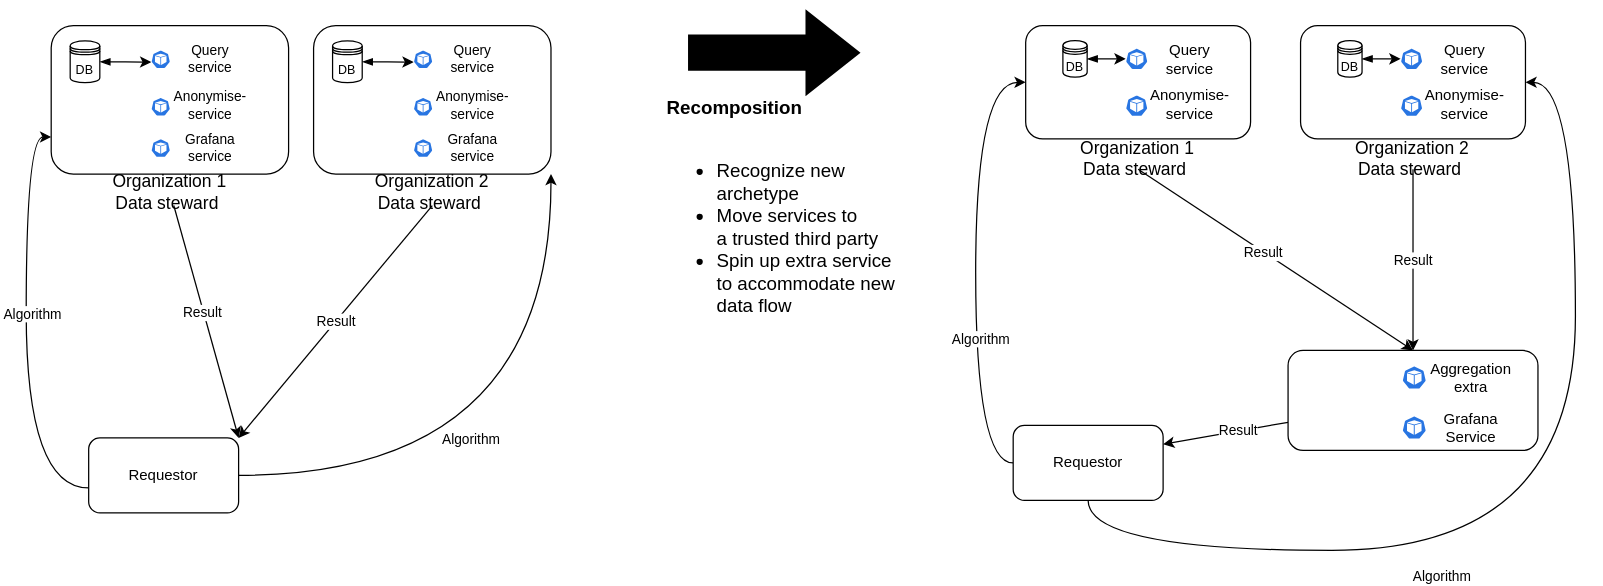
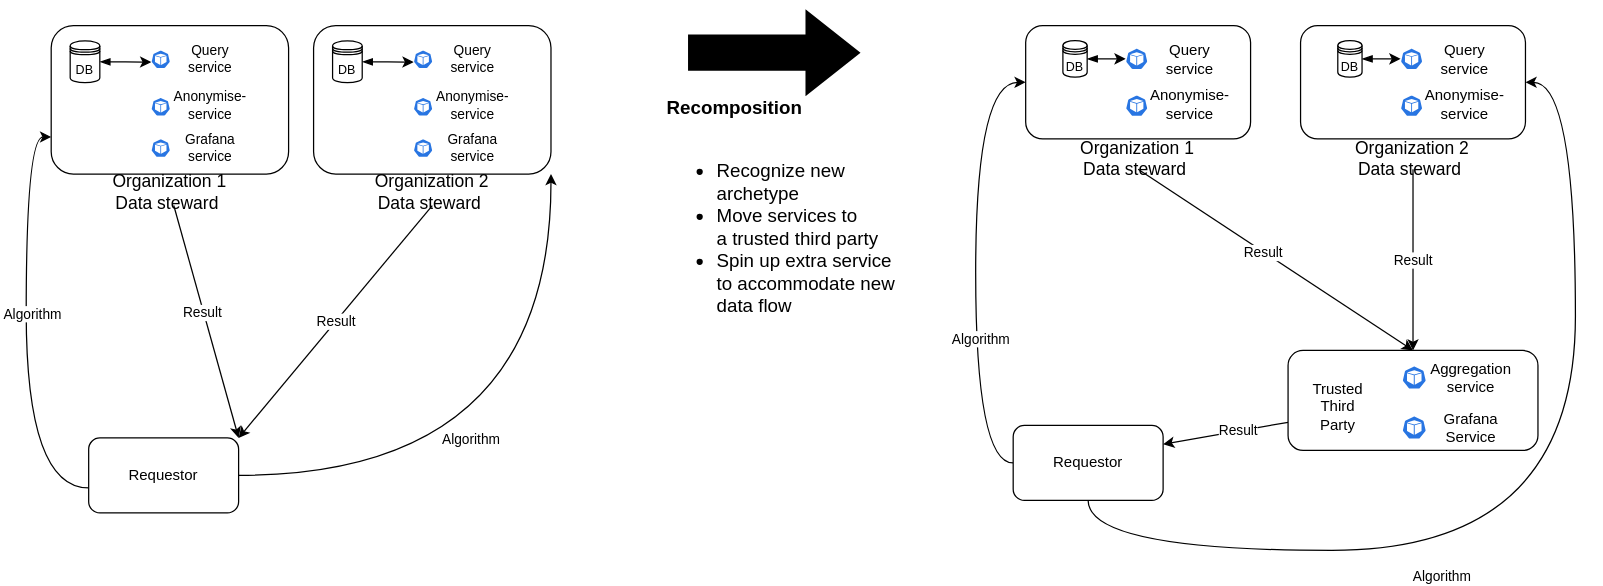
- <mxCell id="46" value="&lt;span style=&quot;font-size: 12px;&quot;&gt;Aggregation extra&lt;/span&gt;" style="text;html=1;strokeColor=none;fillColor=none;align=center;verticalAlign=middle;whiteSpace=wrap;rounded=0;fontSize=10;" vertex="1" parent="1"><mxGeometry x="1152.92" y="290" width="46.93" height="23.97" as="geometry" /></mxCell>
+ <mxCell id="46" value="&lt;span style=&quot;font-size: 12px;&quot;&gt;Aggregation service&lt;/span&gt;" style="text;html=1;strokeColor=none;fillColor=none;align=center;verticalAlign=middle;whiteSpace=wrap;rounded=0;fontSize=10;" vertex="1" parent="1"><mxGeometry x="1152.92" y="290" width="46.93" height="23.97" as="geometry" /></mxCell>
+ <mxCell id="50" value="Trusted Third Party" style="text;html=1;strokeColor=none;fillColor=none;align=center;verticalAlign=middle;whiteSpace=wrap;rounded=0;" vertex="1" parent="1"><mxGeometry x="1039.92" y="310" width="60" height="30" as="geometry" /></mxCell>
